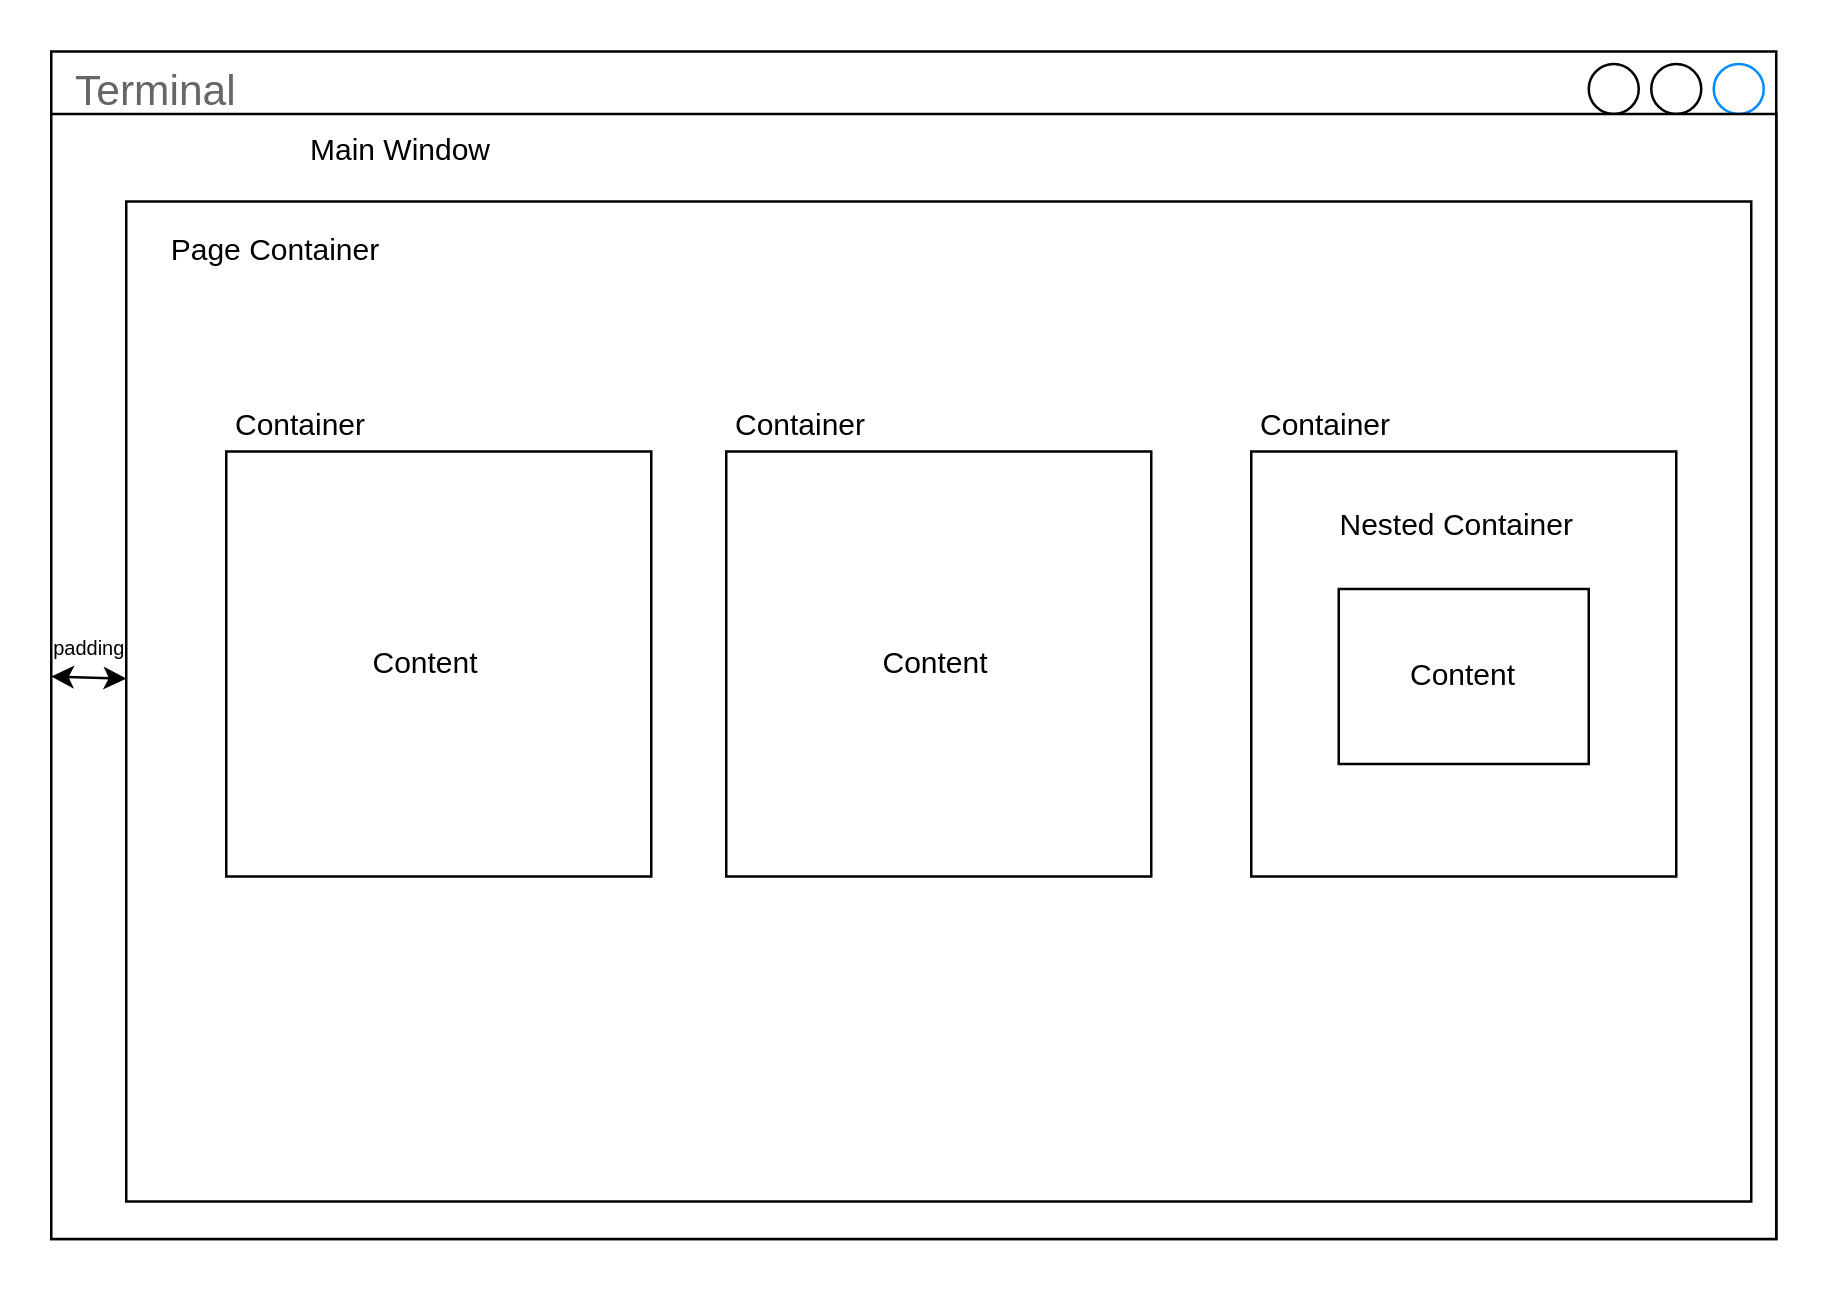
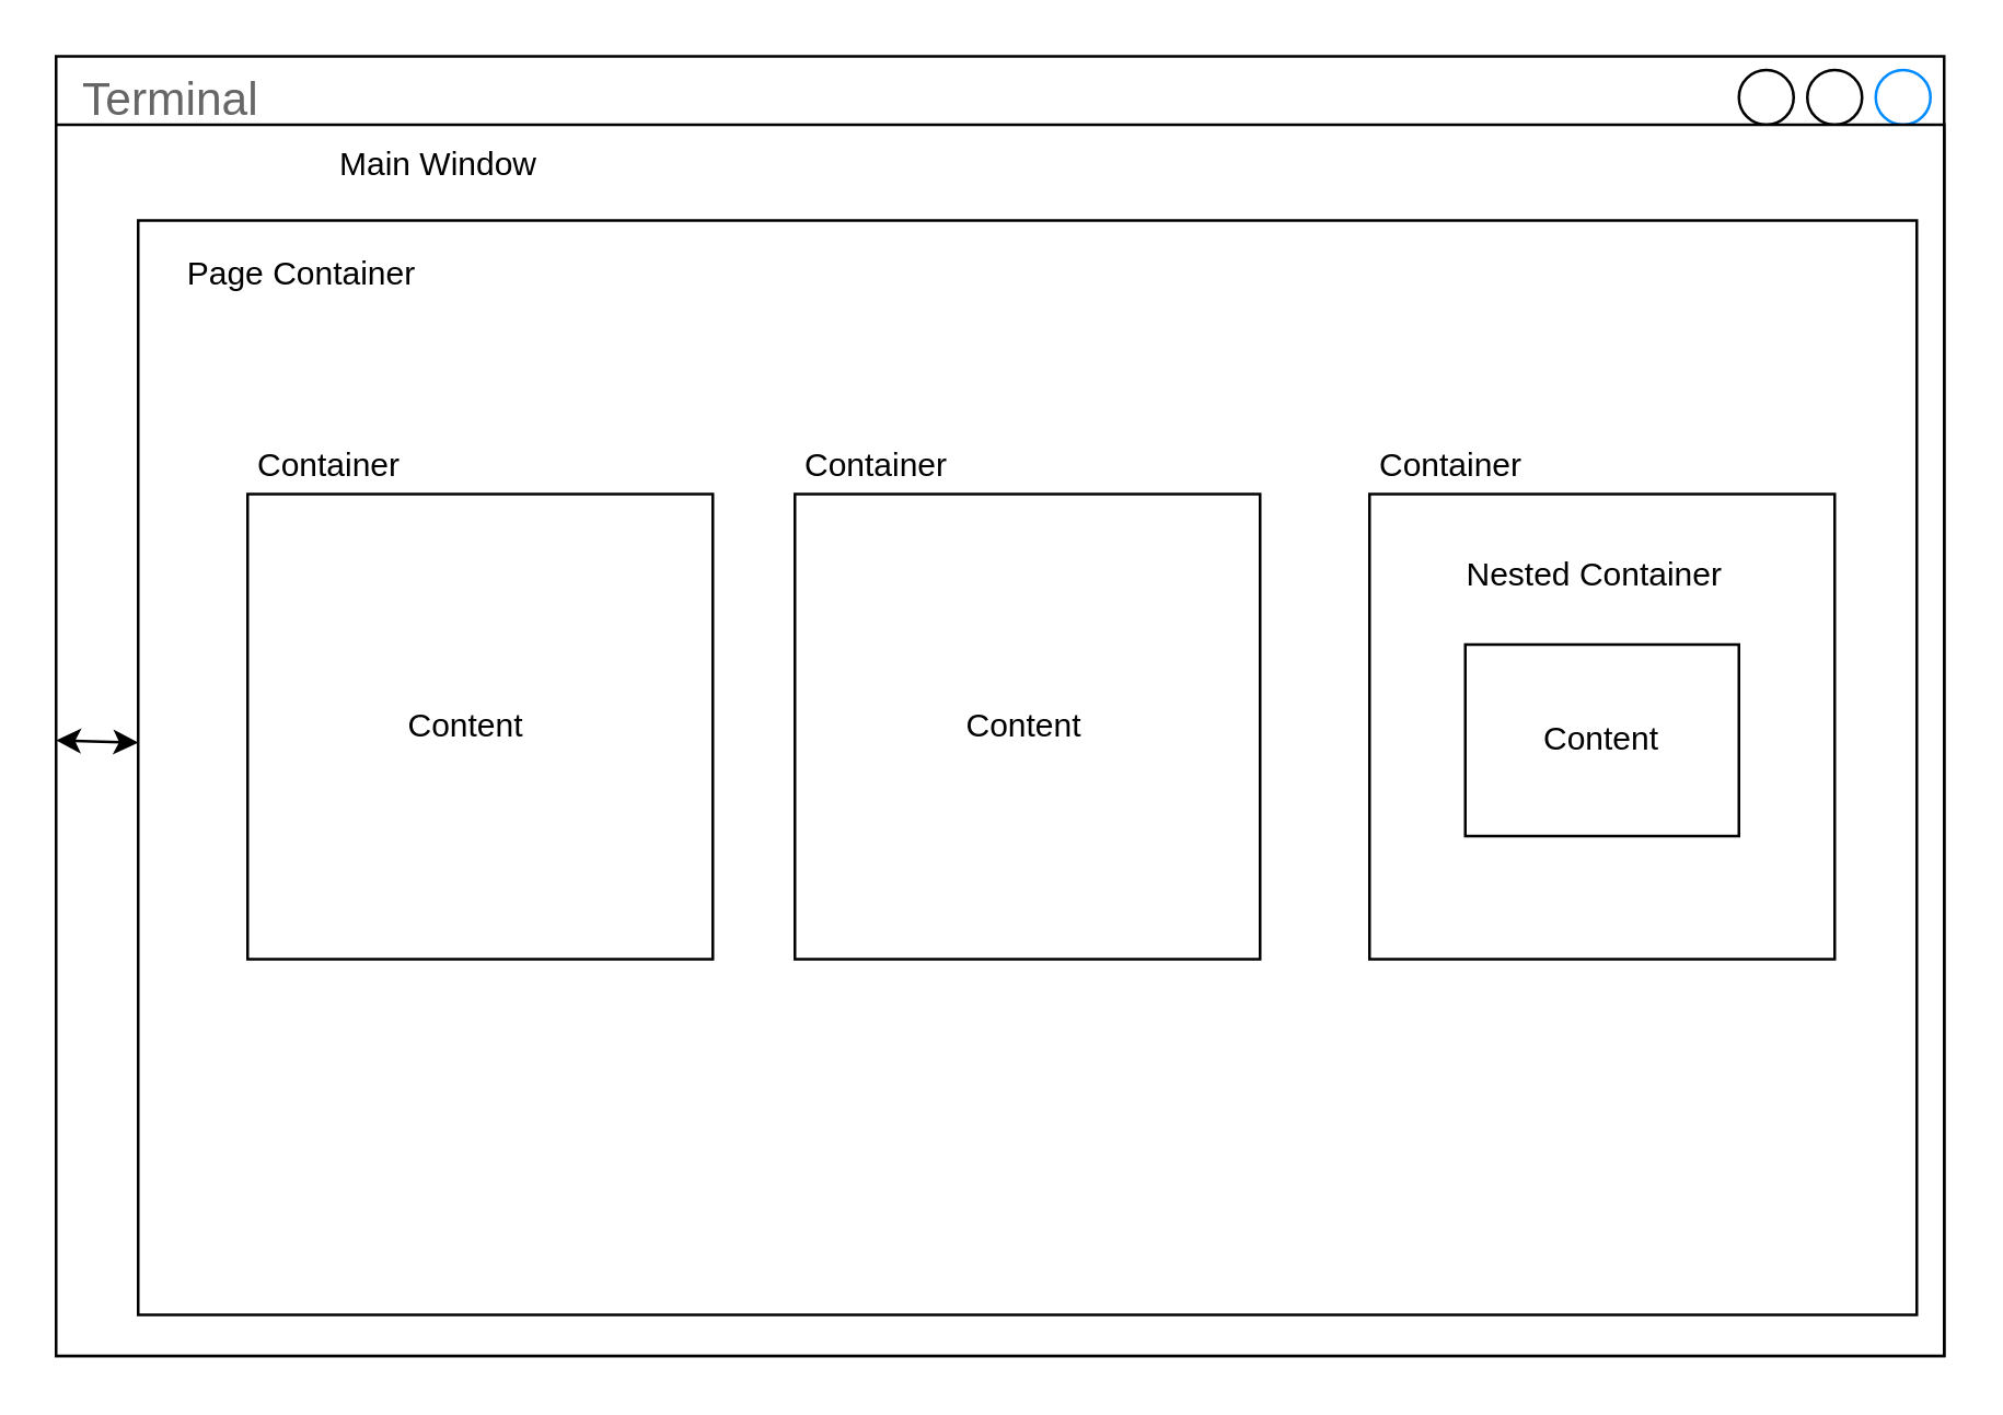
- <mxCell id="9" value="&lt;font style=&quot;font-size: 8px&quot;&gt;padding&lt;/font&gt;" style="text;html=1;strokeColor=none;fillColor=none;align=center;verticalAlign=middle;whiteSpace=wrap;rounded=0;" vertex="1" parent="1"><mxGeometry x="23" y="250" width="25" height="16.25" as="geometry" /></mxCell>
